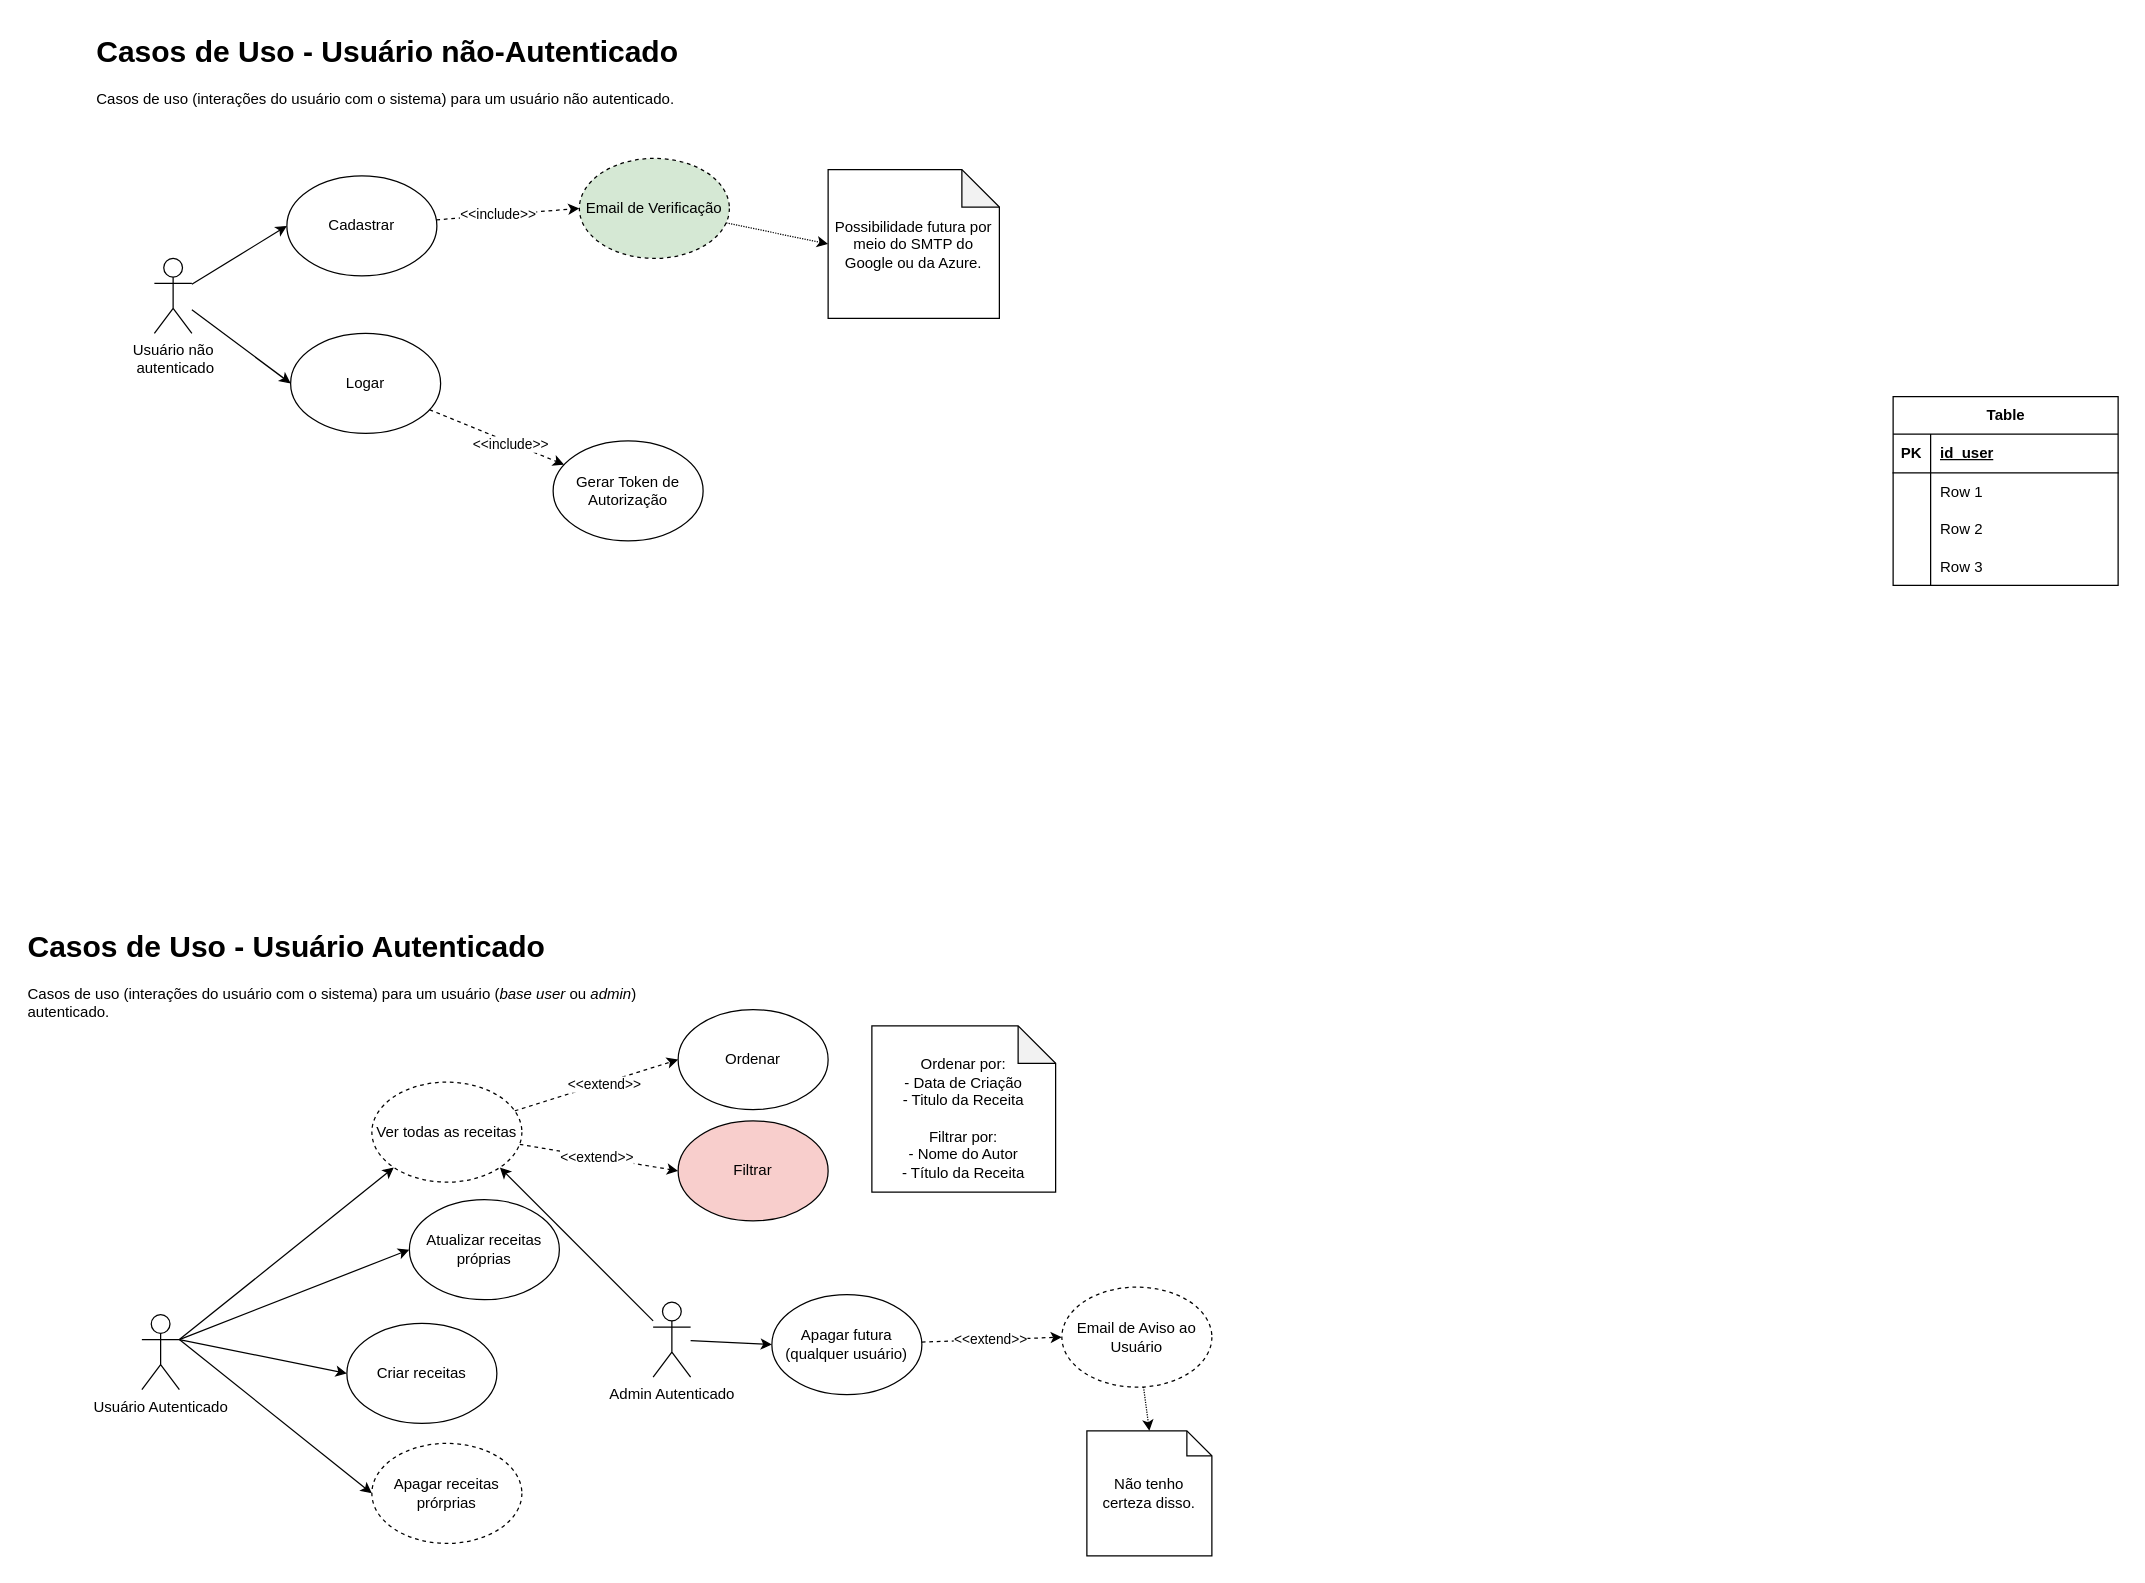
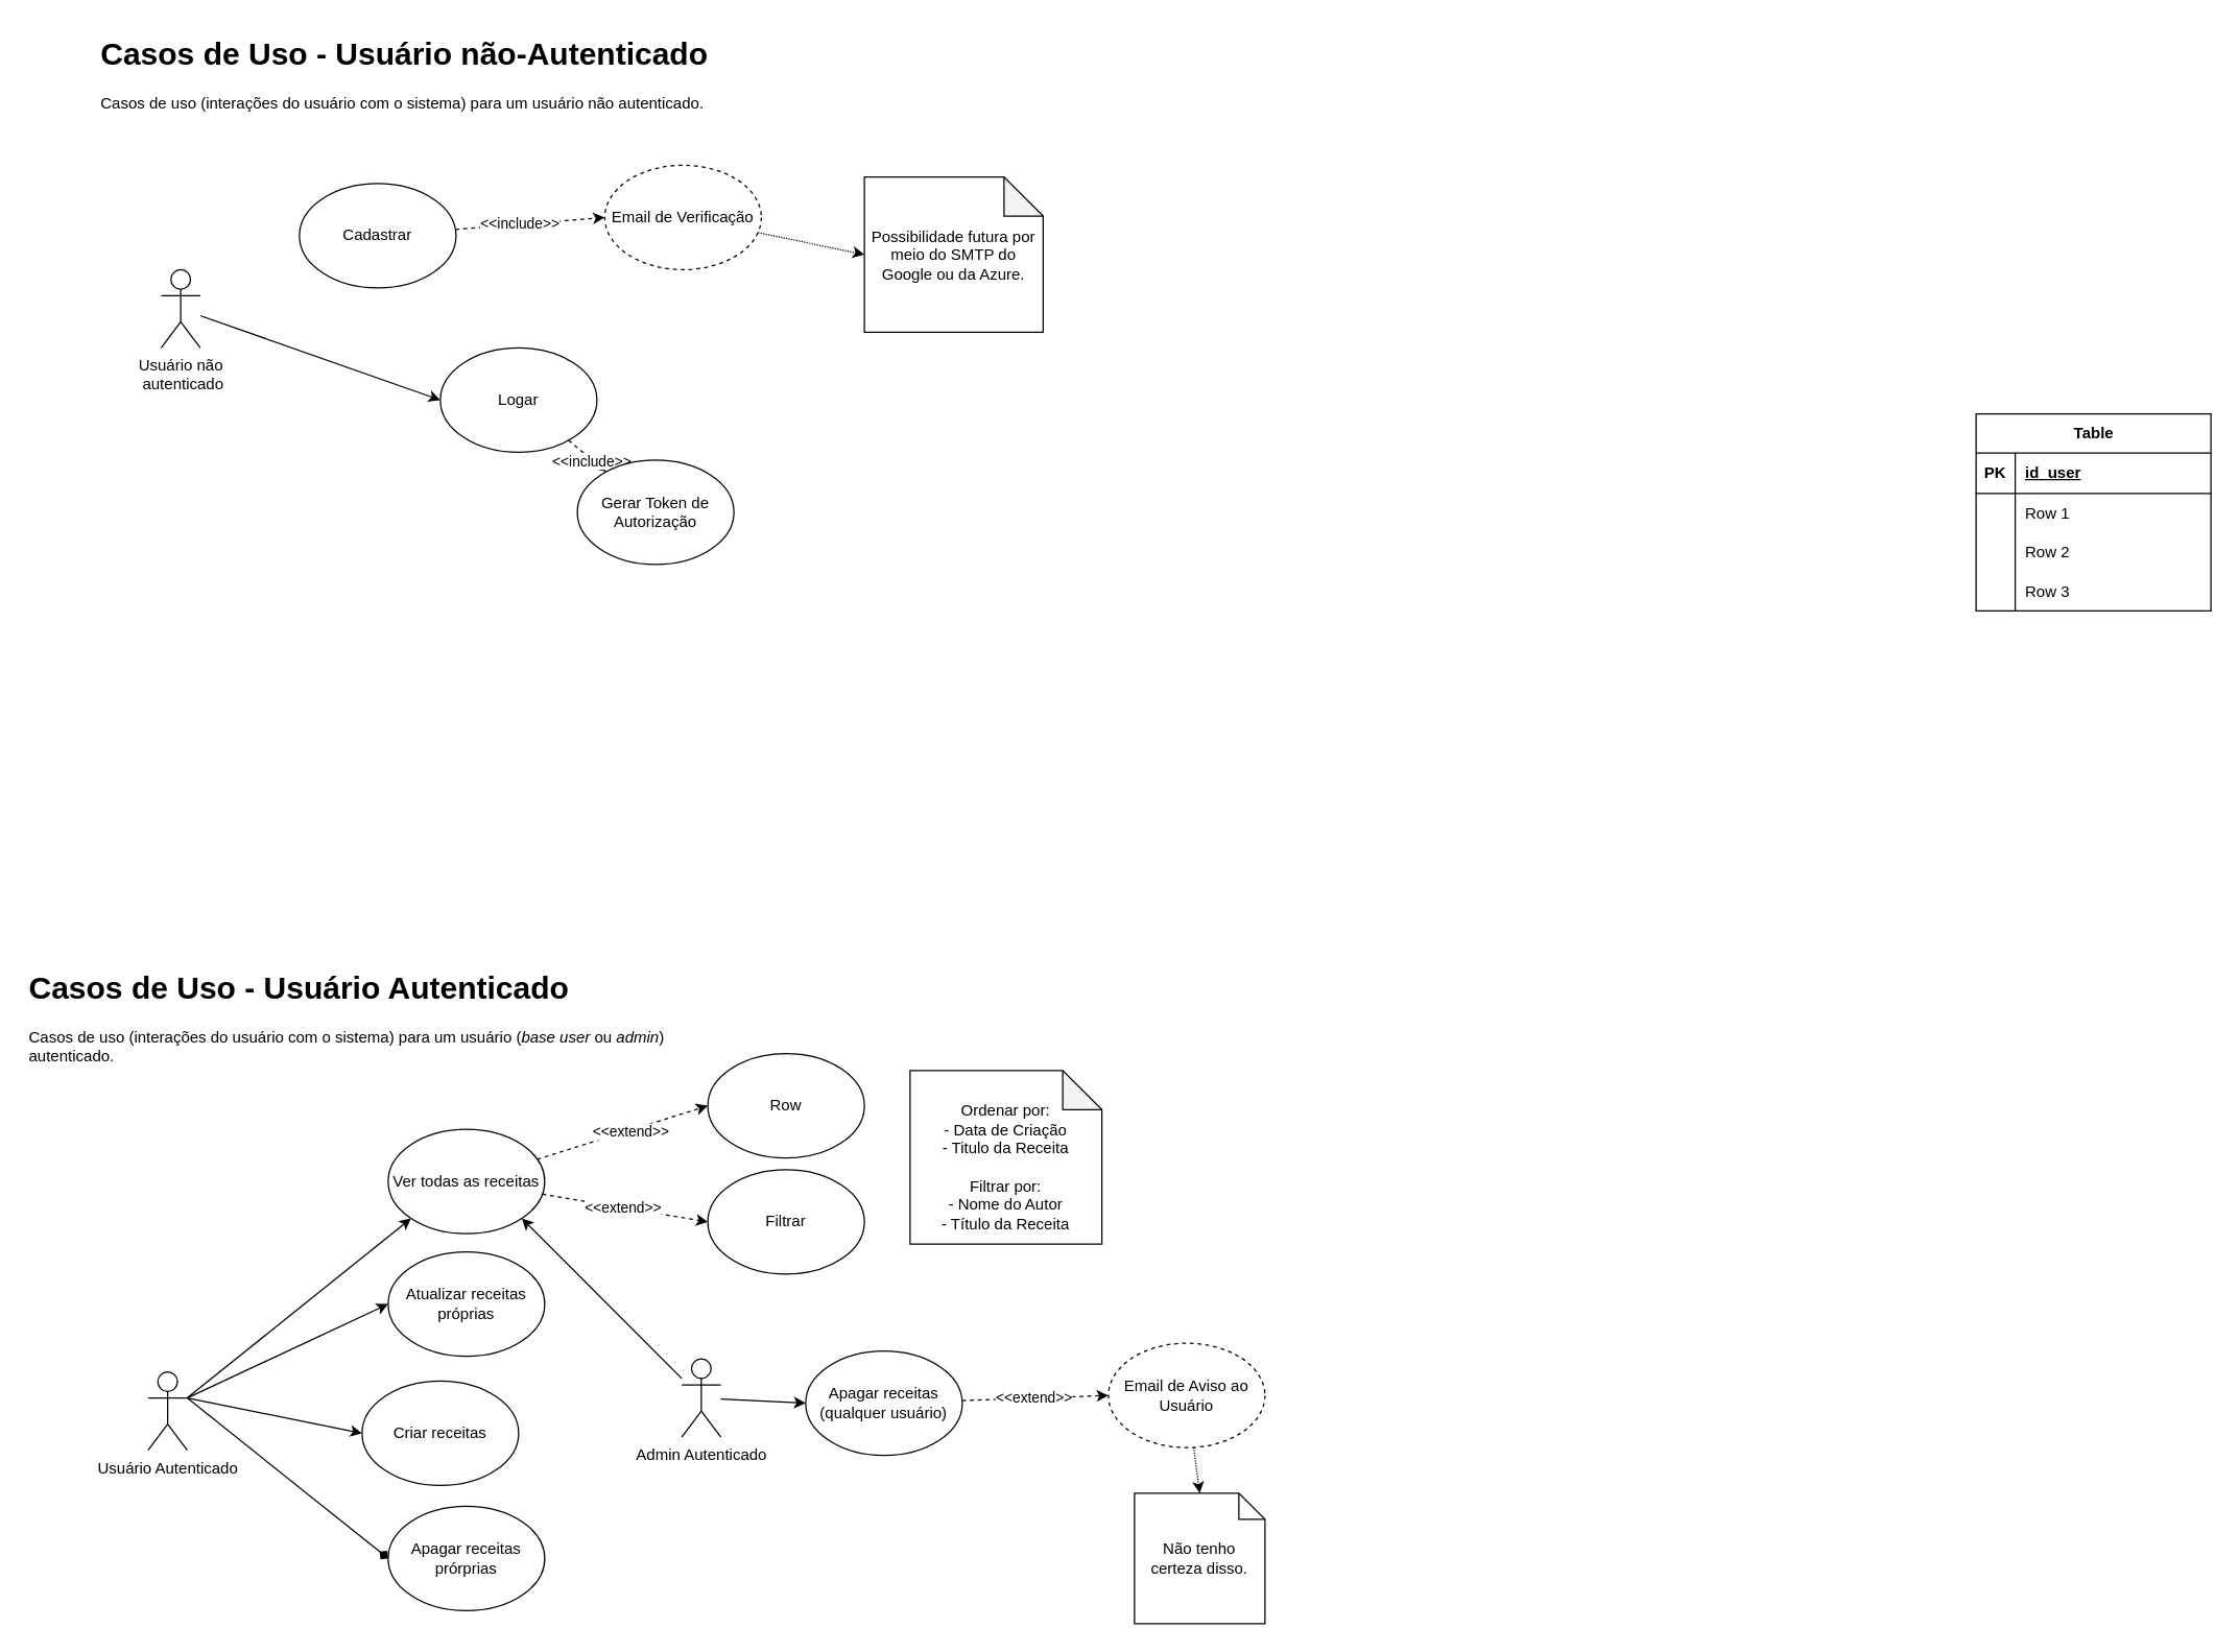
- <mxCell id="49" value="Email de Verificação" style="ellipse;whiteSpace=wrap;html=1;dashed=1;fillColor=#d5e8d4;" vertex="1" parent="1"><mxGeometry x="463" y="126" width="120" height="80" as="geometry" /></mxCell>
+ <mxCell id="49" value="Email de Verificação" style="ellipse;whiteSpace=wrap;html=1;dashed=1;" vertex="1" parent="1"><mxGeometry x="463" y="126" width="120" height="80" as="geometry" /></mxCell>
- <mxCell id="35" style="rounded=0;orthogonalLoop=1;jettySize=auto;html=1;entryX=0;entryY=0.5;entryDx=0;entryDy=0;" parent="1" source="37" target="30" edge="1"><mxGeometry relative="1" as="geometry" /></mxCell>
- <mxCell id="33" value="Logar" style="ellipse;whiteSpace=wrap;html=1;" parent="1" vertex="1"><mxGeometry x="232" y="266" width="120" height="80" as="geometry" /></mxCell>
+ <mxCell id="33" value="Logar" style="ellipse;whiteSpace=wrap;html=1;" parent="1" vertex="1"><mxGeometry x="337" y="266" width="120" height="80" as="geometry" /></mxCell>
- <mxCell id="38" value="Ordenar" style="ellipse;whiteSpace=wrap;html=1;" parent="1" vertex="1"><mxGeometry x="542" y="807" width="120" height="80" as="geometry" /></mxCell>
+ <mxCell id="38" value="Row" style="ellipse;whiteSpace=wrap;html=1;" parent="1" vertex="1"><mxGeometry x="542" y="807" width="120" height="80" as="geometry" /></mxCell>
- <mxCell id="11" value="Ver todas as receitas" style="ellipse;whiteSpace=wrap;html=1;dashed=1;" parent="1" vertex="1"><mxGeometry x="297" y="865" width="120" height="80" as="geometry" /></mxCell>
+ <mxCell id="11" value="Ver todas as receitas" style="ellipse;whiteSpace=wrap;html=1;" parent="1" vertex="1"><mxGeometry x="297" y="865" width="120" height="80" as="geometry" /></mxCell>
- <mxCell id="39" value="Filtrar" style="ellipse;whiteSpace=wrap;html=1;fillColor=#f8cecc;" parent="1" vertex="1"><mxGeometry x="542" y="896" width="120" height="80" as="geometry" /></mxCell>
+ <mxCell id="39" value="Filtrar" style="ellipse;whiteSpace=wrap;html=1;" parent="1" vertex="1"><mxGeometry x="542" y="896" width="120" height="80" as="geometry" /></mxCell>
- <mxCell id="41" value="Atualizar receitas próprias" style="ellipse;whiteSpace=wrap;html=1;" parent="1" vertex="1"><mxGeometry x="327" y="959" width="120" height="80" as="geometry" /></mxCell>
+ <mxCell id="41" value="Atualizar receitas próprias" style="ellipse;whiteSpace=wrap;html=1;" parent="1" vertex="1"><mxGeometry x="297" y="959" width="120" height="80" as="geometry" /></mxCell>
- <mxCell id="47" value="Apagar futura (qualquer usuário)" style="ellipse;whiteSpace=wrap;html=1;" parent="1" vertex="1"><mxGeometry x="617" y="1035" width="120" height="80" as="geometry" /></mxCell>
+ <mxCell id="47" value="Apagar receitas (qualquer usuário)" style="ellipse;whiteSpace=wrap;html=1;" parent="1" vertex="1"><mxGeometry x="617" y="1035" width="120" height="80" as="geometry" /></mxCell>
- <mxCell id="5" style="rounded=0;orthogonalLoop=1;jettySize=auto;html=1;exitX=1;exitY=0.333;exitDx=0;exitDy=0;exitPerimeter=0;entryX=0;entryY=0.5;entryDx=0;entryDy=0;" parent="1" source="6" target="14" edge="1"><mxGeometry relative="1" as="geometry" /></mxCell>
+ <mxCell id="5" style="rounded=0;orthogonalLoop=1;jettySize=auto;html=1;exitX=1;exitY=0.333;exitDx=0;exitDy=0;exitPerimeter=0;entryX=0;entryY=0.5;entryDx=0;entryDy=0;endArrow=diamond;" parent="1" source="6" target="14" edge="1"><mxGeometry relative="1" as="geometry" /></mxCell>
- <mxCell id="14" value="Apagar receitas prórprias" style="ellipse;whiteSpace=wrap;html=1;dashed=1;" parent="1" vertex="1"><mxGeometry x="297" y="1154" width="120" height="80" as="geometry" /></mxCell>
+ <mxCell id="14" value="Apagar receitas prórprias" style="ellipse;whiteSpace=wrap;html=1;" parent="1" vertex="1"><mxGeometry x="297" y="1154" width="120" height="80" as="geometry" /></mxCell>
